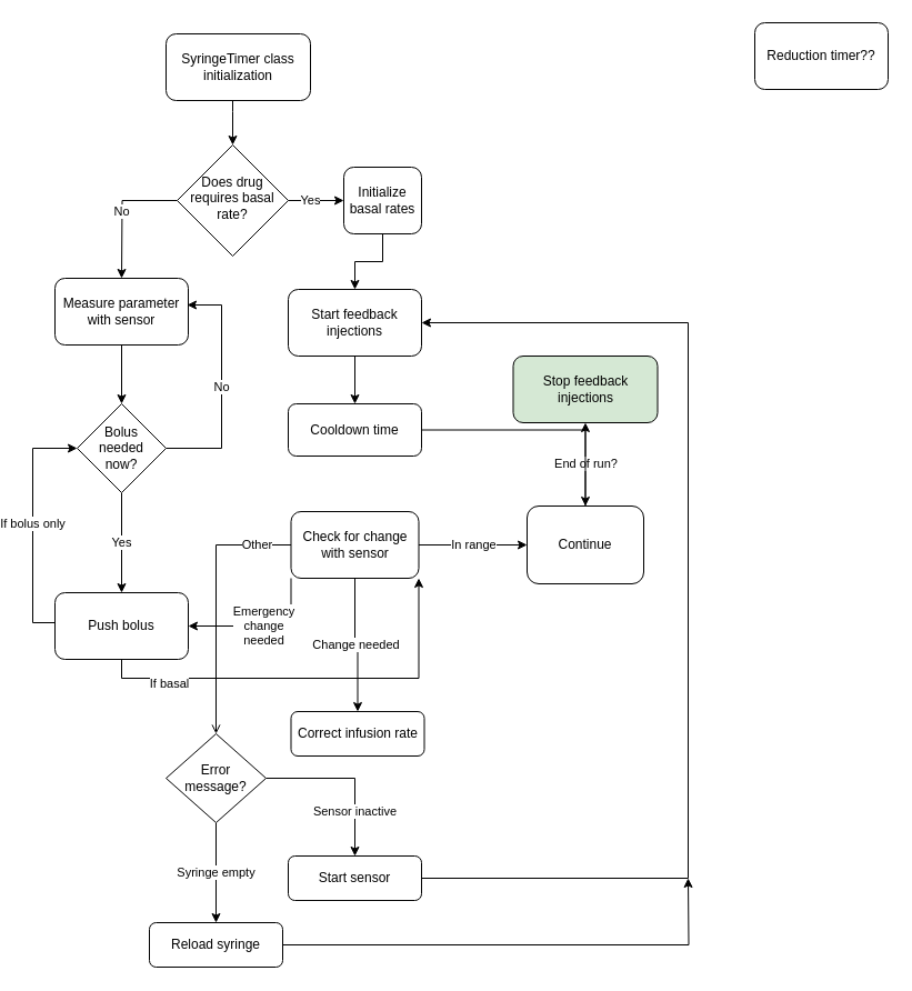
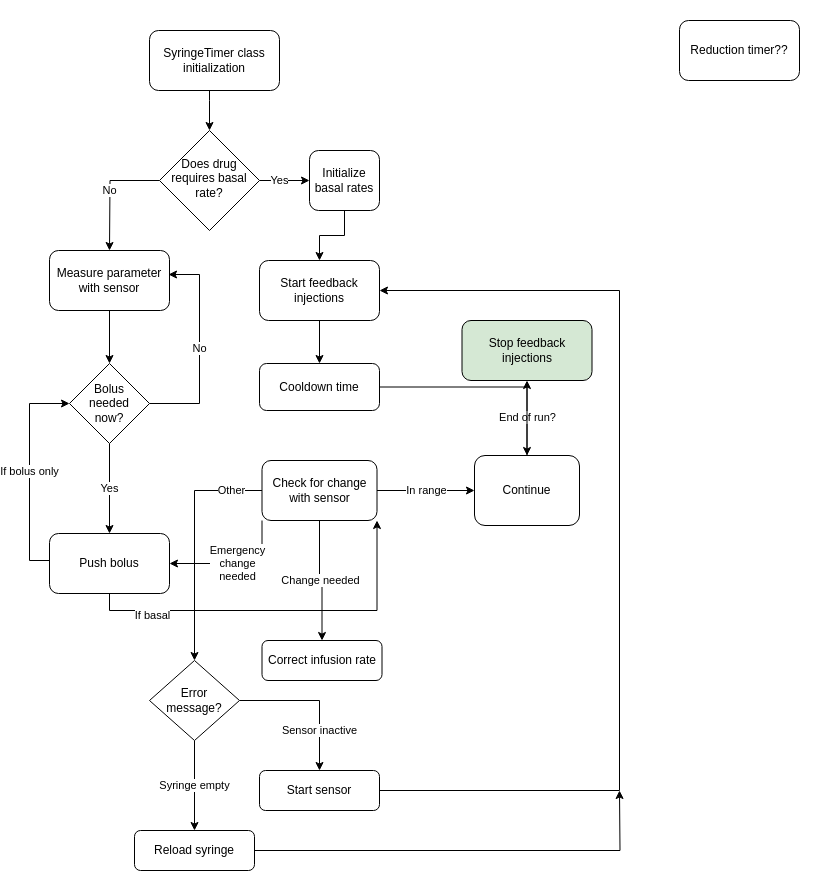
- <mxCell id="14" value="Other" style="edgeStyle=orthogonalEdgeStyle;rounded=0;orthogonalLoop=1;jettySize=auto;html=1;endArrow=open;" edge="1" parent="1" source="16" target="34"><mxGeometry x="-0.743" relative="1" as="geometry"><mxPoint as="offset" /></mxGeometry></mxCell>
+ <mxCell id="14" value="Other" style="edgeStyle=orthogonalEdgeStyle;rounded=0;orthogonalLoop=1;jettySize=auto;html=1;" edge="1" parent="1" source="16" target="34"><mxGeometry x="-0.743" relative="1" as="geometry"><mxPoint as="offset" /></mxGeometry></mxCell>
